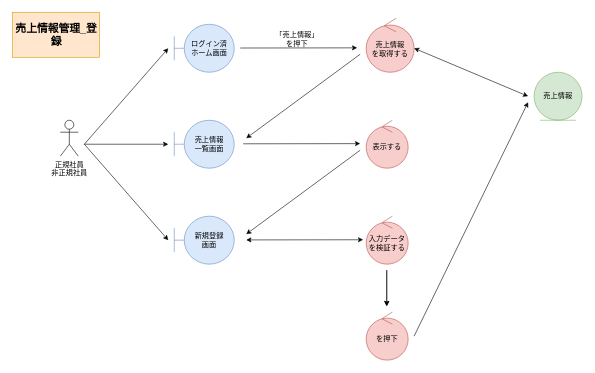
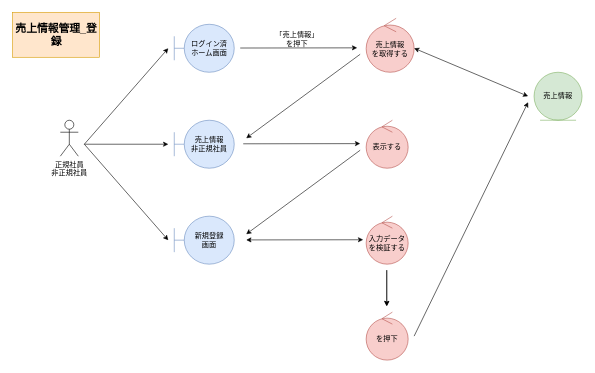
- <mxCell id="4" value="売上情報&lt;br&gt;一覧画面" style="shape=umlBoundary;whiteSpace=wrap;html=1;fillColor=#dae8fc;strokeColor=#6c8ebf;" parent="1" vertex="1"><mxGeometry x="290" y="200" width="100" height="80" as="geometry" /></mxCell>
+ <mxCell id="4" value="売上情報&lt;br&gt;非正規社員" style="shape=umlBoundary;whiteSpace=wrap;html=1;fillColor=#dae8fc;strokeColor=#6c8ebf;" parent="1" vertex="1"><mxGeometry x="290" y="200" width="100" height="80" as="geometry" /></mxCell>
